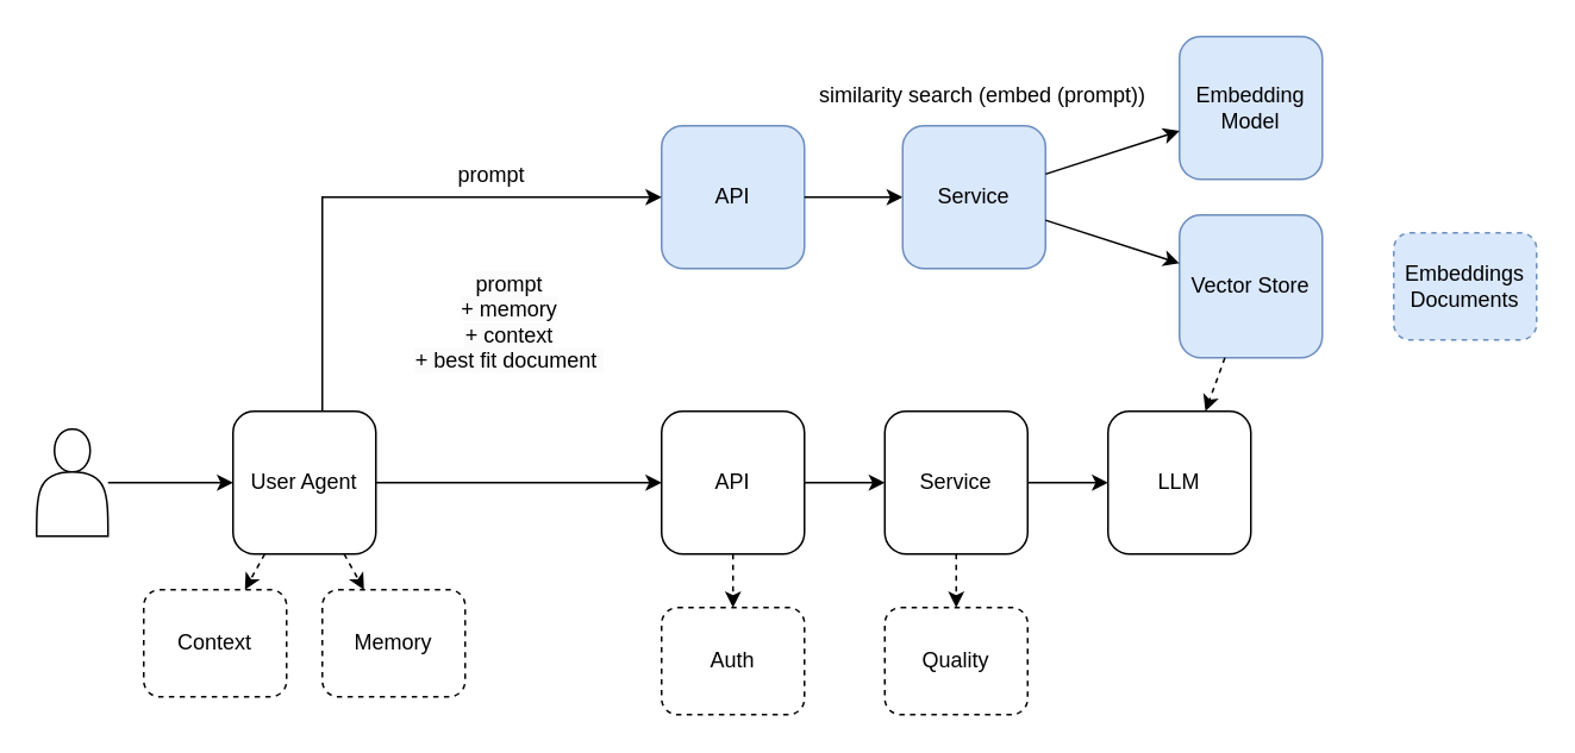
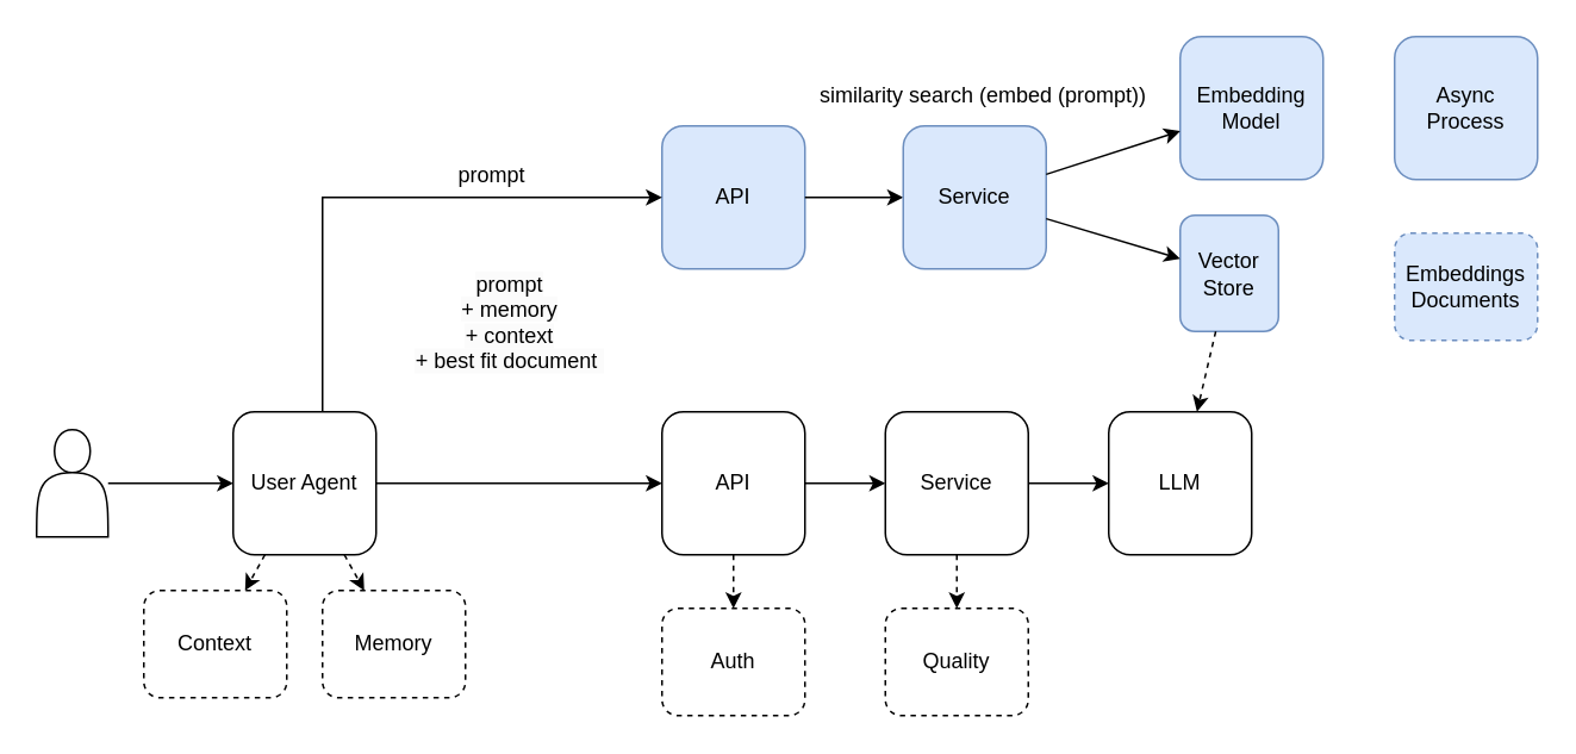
+ <mxCell id="33" value="Async Process" style="rounded=1;whiteSpace=wrap;html=1;fillColor=#dae8fc;strokeColor=#6c8ebf;" vertex="1" parent="1"><mxGeometry x="780" y="20" width="80" height="80" as="geometry" /></mxCell>
- <mxCell id="22" value="Vector Store" style="rounded=1;whiteSpace=wrap;html=1;fillColor=#dae8fc;strokeColor=#6c8ebf;" parent="1" vertex="1"><mxGeometry x="660" y="120" width="80" height="80" as="geometry" /></mxCell>
+ <mxCell id="22" value="Vector Store" style="rounded=1;whiteSpace=wrap;html=1;fillColor=#dae8fc;strokeColor=#6c8ebf;" parent="1" vertex="1"><mxGeometry x="660" y="120" width="55" height="65" as="geometry" /></mxCell>
